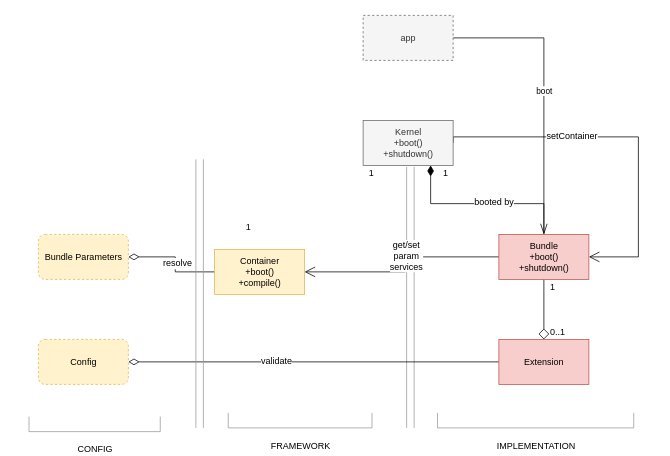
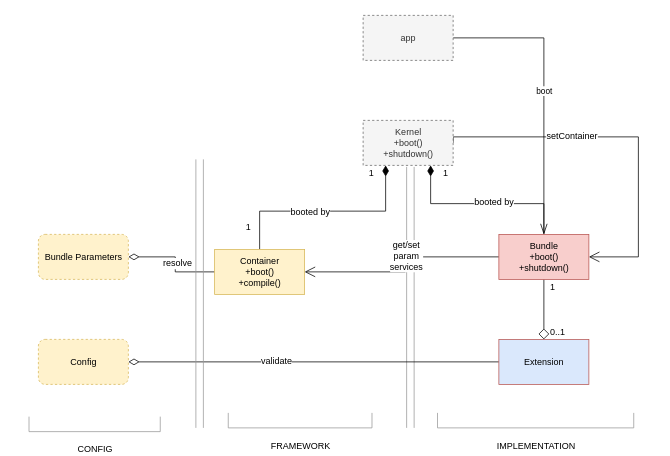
- <mxCell id="7" value="Kernel&lt;br&gt;+boot()&lt;br&gt;+shutdown()" style="rounded=0;whiteSpace=wrap;html=1;fillColor=#f5f5f5;strokeColor=#666666;fontColor=#333333;" vertex="1" parent="1"><mxGeometry x="483.5" y="160" width="120" height="60" as="geometry" /></mxCell>
+ <mxCell id="7" value="Kernel&lt;br&gt;+boot()&lt;br&gt;+shutdown()" style="rounded=0;whiteSpace=wrap;html=1;fillColor=#f5f5f5;strokeColor=#666666;fontColor=#333333;dashed=1;" vertex="1" parent="1"><mxGeometry x="483.5" y="160" width="120" height="60" as="geometry" /></mxCell>
+ <mxCell id="10" style="edgeStyle=orthogonalEdgeStyle;orthogonalLoop=1;jettySize=auto;html=1;exitX=0.5;exitY=0;exitDx=0;exitDy=0;entryX=0.25;entryY=1;entryDx=0;entryDy=0;endArrow=diamondThin;endFill=1;strokeWidth=1;rounded=0;endSize=12;" edge="1" parent="1" source="14" target="7"><mxGeometry relative="1" as="geometry" /></mxCell>
+ <mxCell id="11" value="booted by" style="text;html=1;resizable=0;points=[];align=center;verticalAlign=middle;labelBackgroundColor=#ffffff;" vertex="1" connectable="0" parent="10"><mxGeometry x="-0.158" relative="1" as="geometry"><mxPoint as="offset" /></mxGeometry></mxCell>
- <mxCell id="23" value="Extension" style="rounded=0;whiteSpace=wrap;html=1;fillColor=#f8cecc;strokeColor=#b85450;" vertex="1" parent="1"><mxGeometry x="664.5" y="452" width="120" height="60" as="geometry" /></mxCell>
+ <mxCell id="23" value="Extension" style="rounded=0;whiteSpace=wrap;html=1;fillColor=#dae8fc;strokeColor=#b85450;" vertex="1" parent="1"><mxGeometry x="664.5" y="452" width="120" height="60" as="geometry" /></mxCell>
